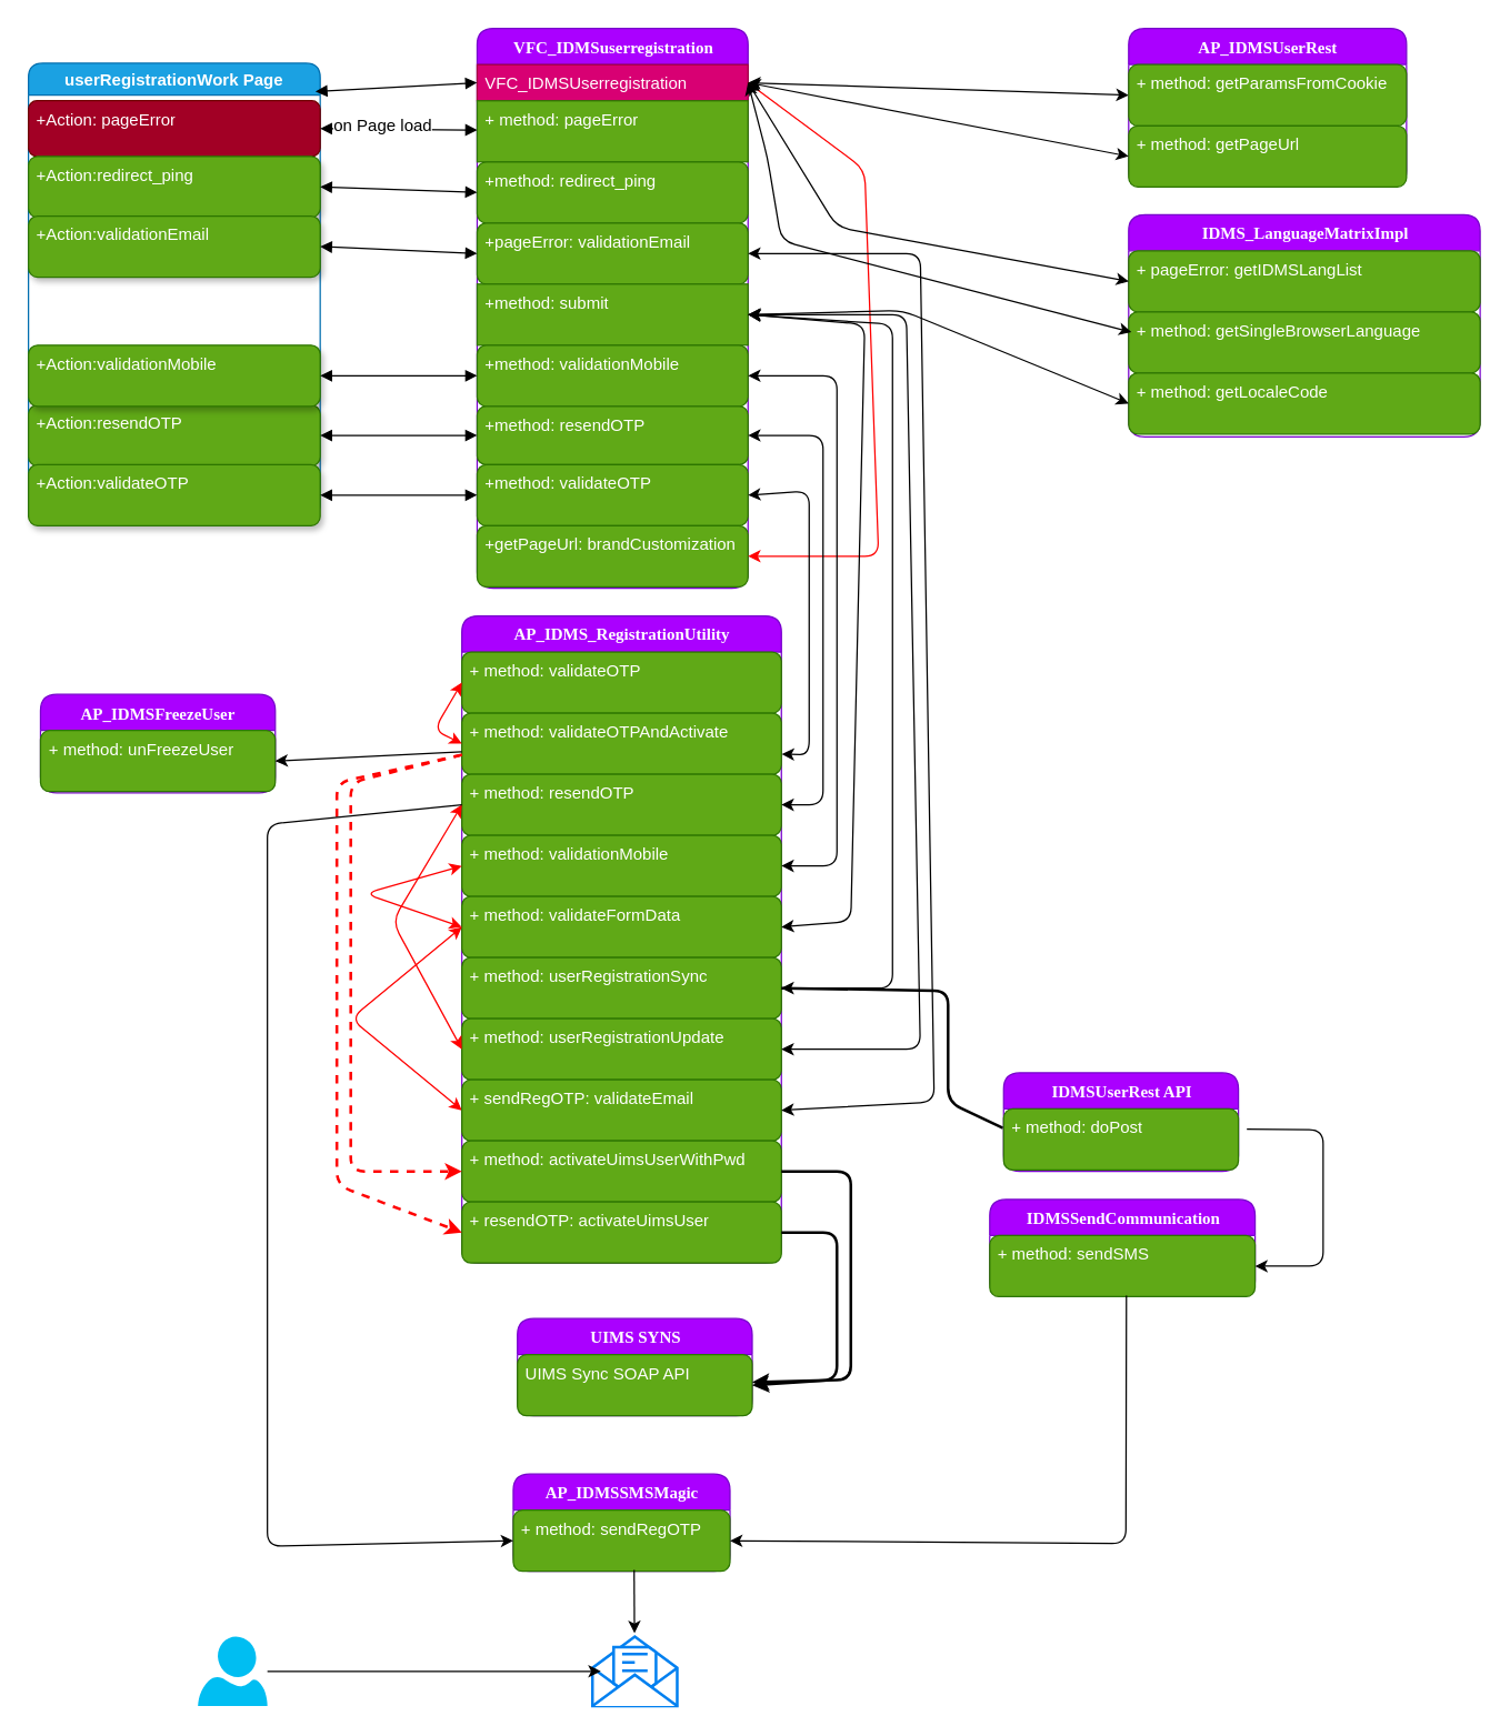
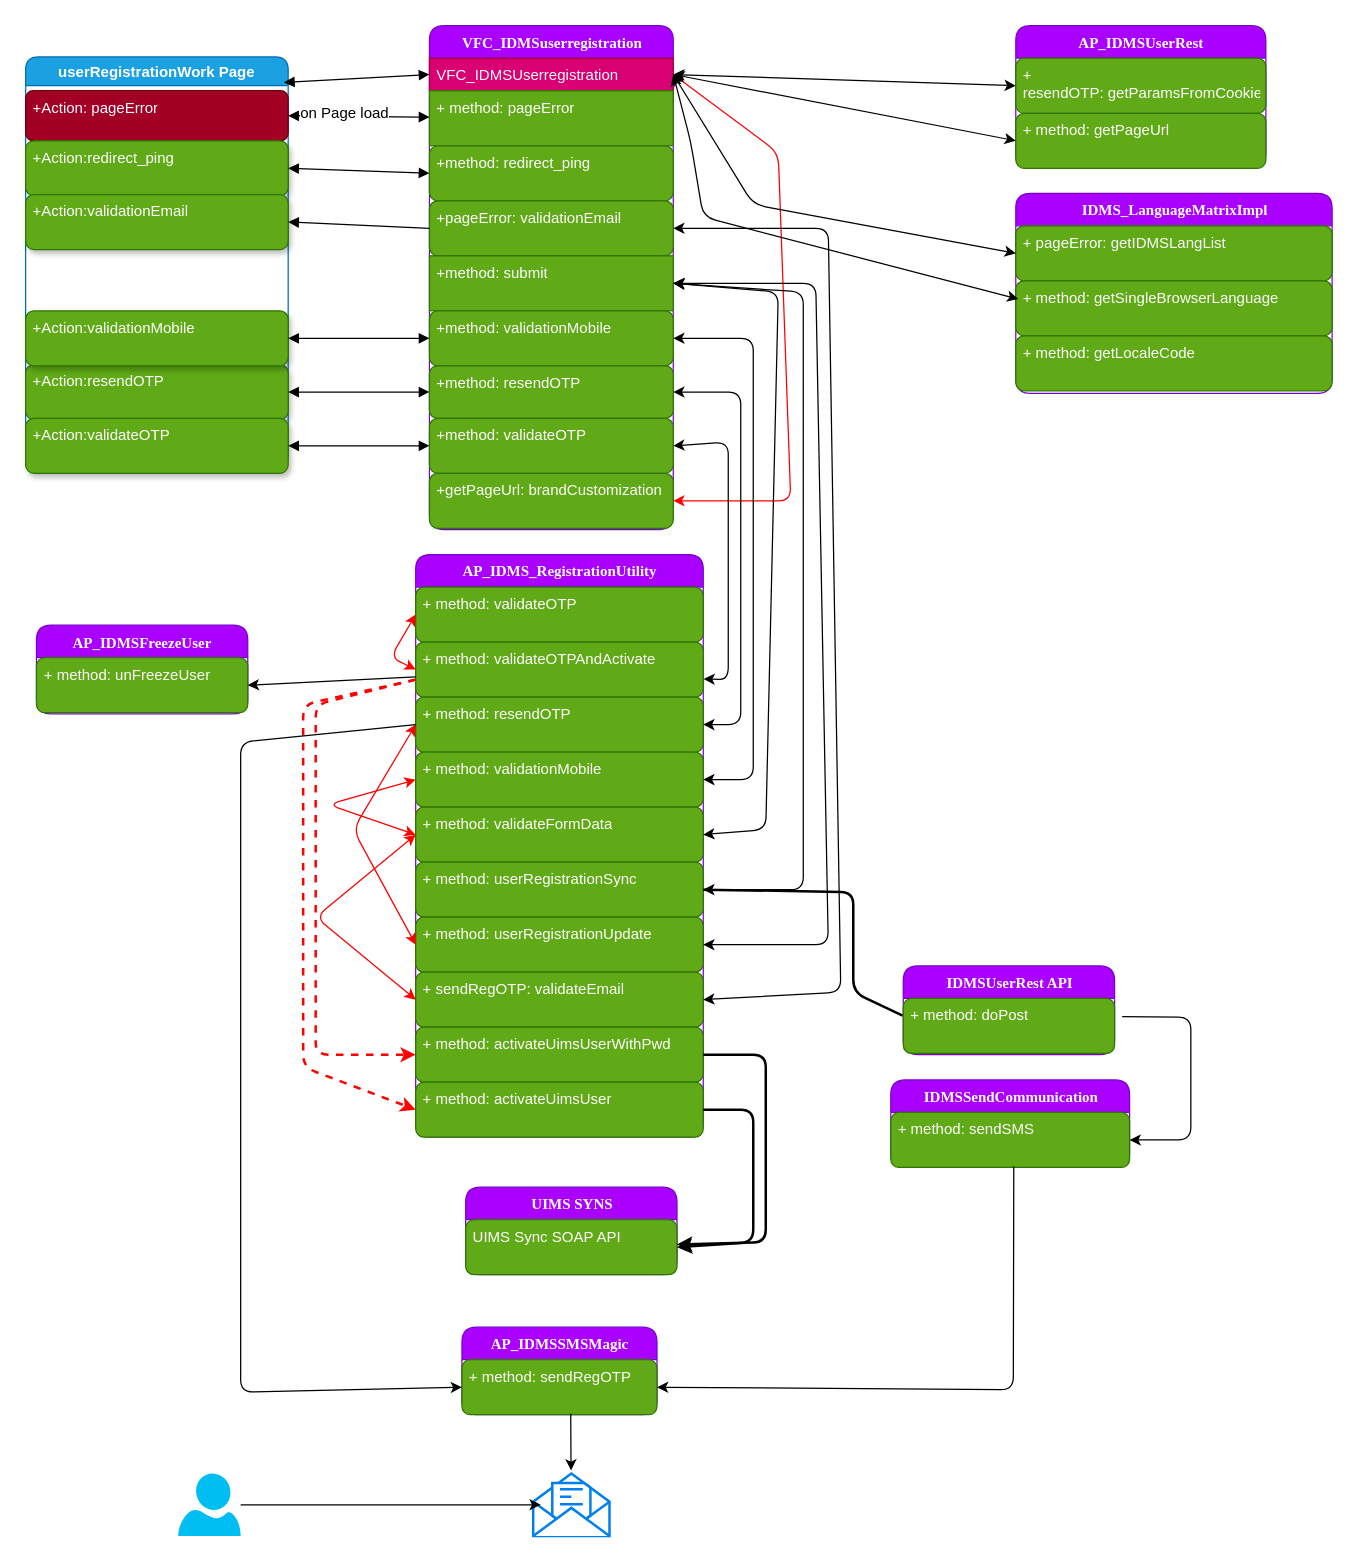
- <mxCell id="28" value="+ method:&amp;nbsp;getParamsFromCookie&amp;nbsp;" style="text;html=1;strokeColor=#2D7600;fillColor=#60a917;align=left;verticalAlign=top;spacingLeft=4;spacingRight=4;whiteSpace=wrap;overflow=hidden;rotatable=0;points=[[0,0.5],[1,0.5]];portConstraint=eastwest;shadow=0;comic=0;fontColor=#ffffff;rounded=1;" parent="27" vertex="1"><mxGeometry y="26" width="200" height="44" as="geometry" /></mxCell>
+ <mxCell id="28" value="+ resendOTP:&amp;nbsp;getParamsFromCookie&amp;nbsp;" style="text;html=1;strokeColor=#2D7600;fillColor=#60a917;align=left;verticalAlign=top;spacingLeft=4;spacingRight=4;whiteSpace=wrap;overflow=hidden;rotatable=0;points=[[0,0.5],[1,0.5]];portConstraint=eastwest;shadow=0;comic=0;fontColor=#ffffff;rounded=1;" parent="27" vertex="1"><mxGeometry y="26" width="200" height="44" as="geometry" /></mxCell>
- <mxCell id="24" value="" style="endArrow=block;startArrow=block;endFill=1;startFill=1;html=1;entryX=0;entryY=0.5;entryDx=0;entryDy=0;exitX=1;exitY=0.5;exitDx=0;exitDy=0;" parent="1" source="17" target="6" edge="1"><mxGeometry width="160" relative="1" as="geometry"><mxPoint x="252" y="178" as="sourcePoint" /><mxPoint x="392" y="178" as="targetPoint" /><Array as="points" /></mxGeometry></mxCell>
+ <mxCell id="24" value="" style="endArrow=none;startArrow=block;endFill=1;startFill=1;html=1;entryX=0;entryY=0.5;entryDx=0;entryDy=0;exitX=1;exitY=0.5;exitDx=0;exitDy=0;" parent="1" source="17" target="6" edge="1"><mxGeometry width="160" relative="1" as="geometry"><mxPoint x="252" y="178" as="sourcePoint" /><mxPoint x="392" y="178" as="targetPoint" /><Array as="points" /></mxGeometry></mxCell>
- <mxCell id="53" value="" style="endArrow=classic;startArrow=classic;html=1;exitX=1;exitY=0.5;exitDx=0;exitDy=0;entryX=0;entryY=0.5;entryDx=0;entryDy=0;" parent="1" source="7" target="34" edge="1"><mxGeometry width="50" height="50" relative="1" as="geometry"><mxPoint x="558.5" y="249" as="sourcePoint" /><mxPoint x="644.5" y="223" as="targetPoint" /><Array as="points"><mxPoint x="649" y="223" /></Array></mxGeometry></mxCell>
- <mxCell id="48" value="+ resendOTP: activateUimsUser" style="text;html=1;strokeColor=#2D7600;fillColor=#60a917;align=left;verticalAlign=top;spacingLeft=4;spacingRight=4;whiteSpace=wrap;overflow=hidden;rotatable=0;points=[[0,0.5],[1,0.5]];portConstraint=eastwest;shadow=0;comic=0;fontColor=#ffffff;rounded=1;" parent="37" vertex="1"><mxGeometry y="422" width="230" height="44" as="geometry" /></mxCell>
+ <mxCell id="48" value="+ method: activateUimsUser" style="text;html=1;strokeColor=#2D7600;fillColor=#60a917;align=left;verticalAlign=top;spacingLeft=4;spacingRight=4;whiteSpace=wrap;overflow=hidden;rotatable=0;points=[[0,0.5],[1,0.5]];portConstraint=eastwest;shadow=0;comic=0;fontColor=#ffffff;rounded=1;" parent="37" vertex="1"><mxGeometry y="422" width="230" height="44" as="geometry" /></mxCell>
